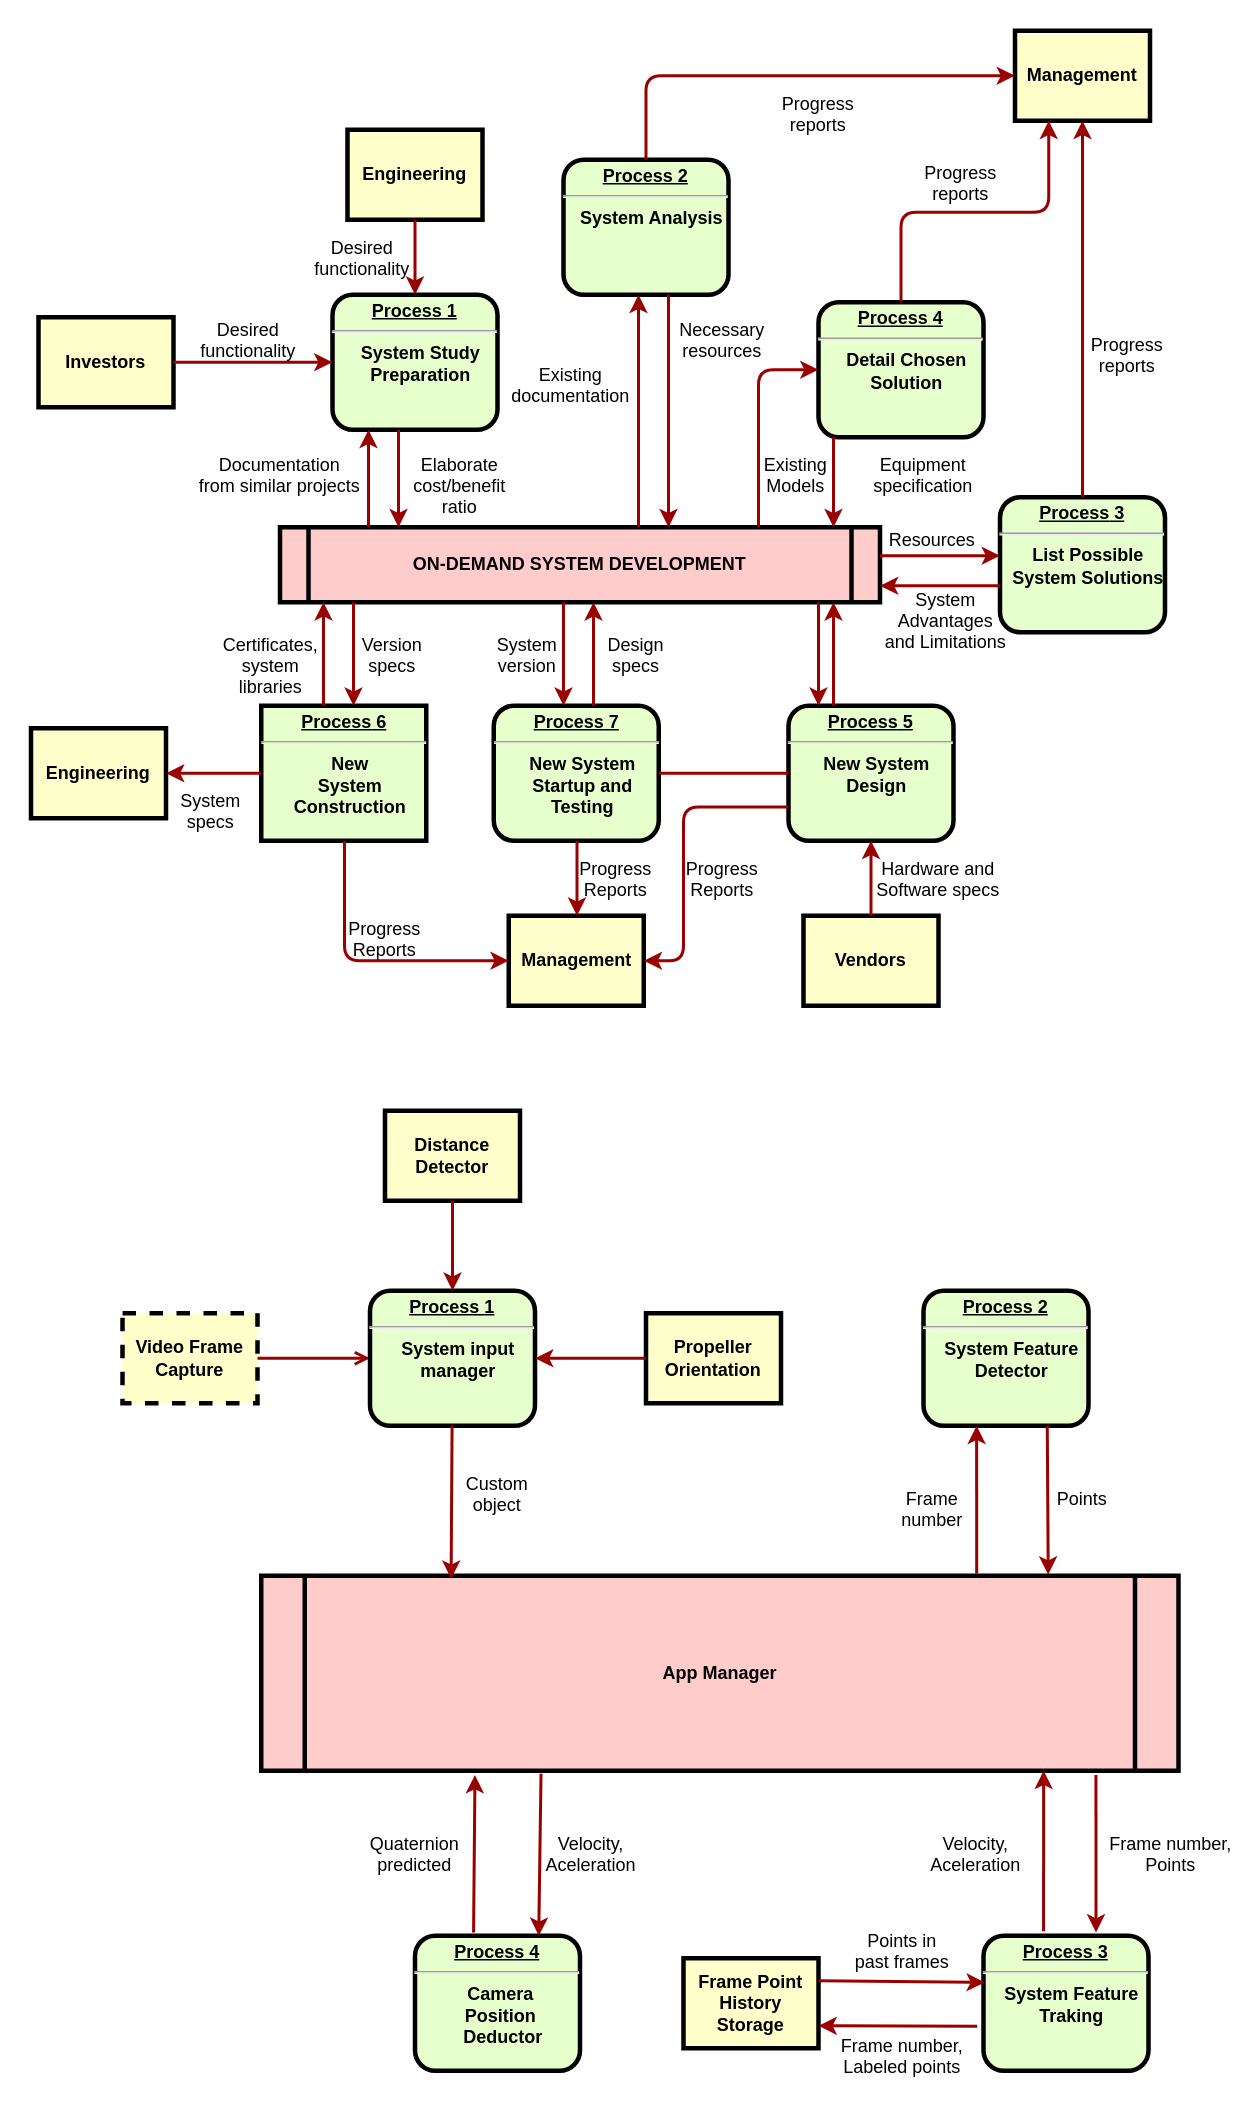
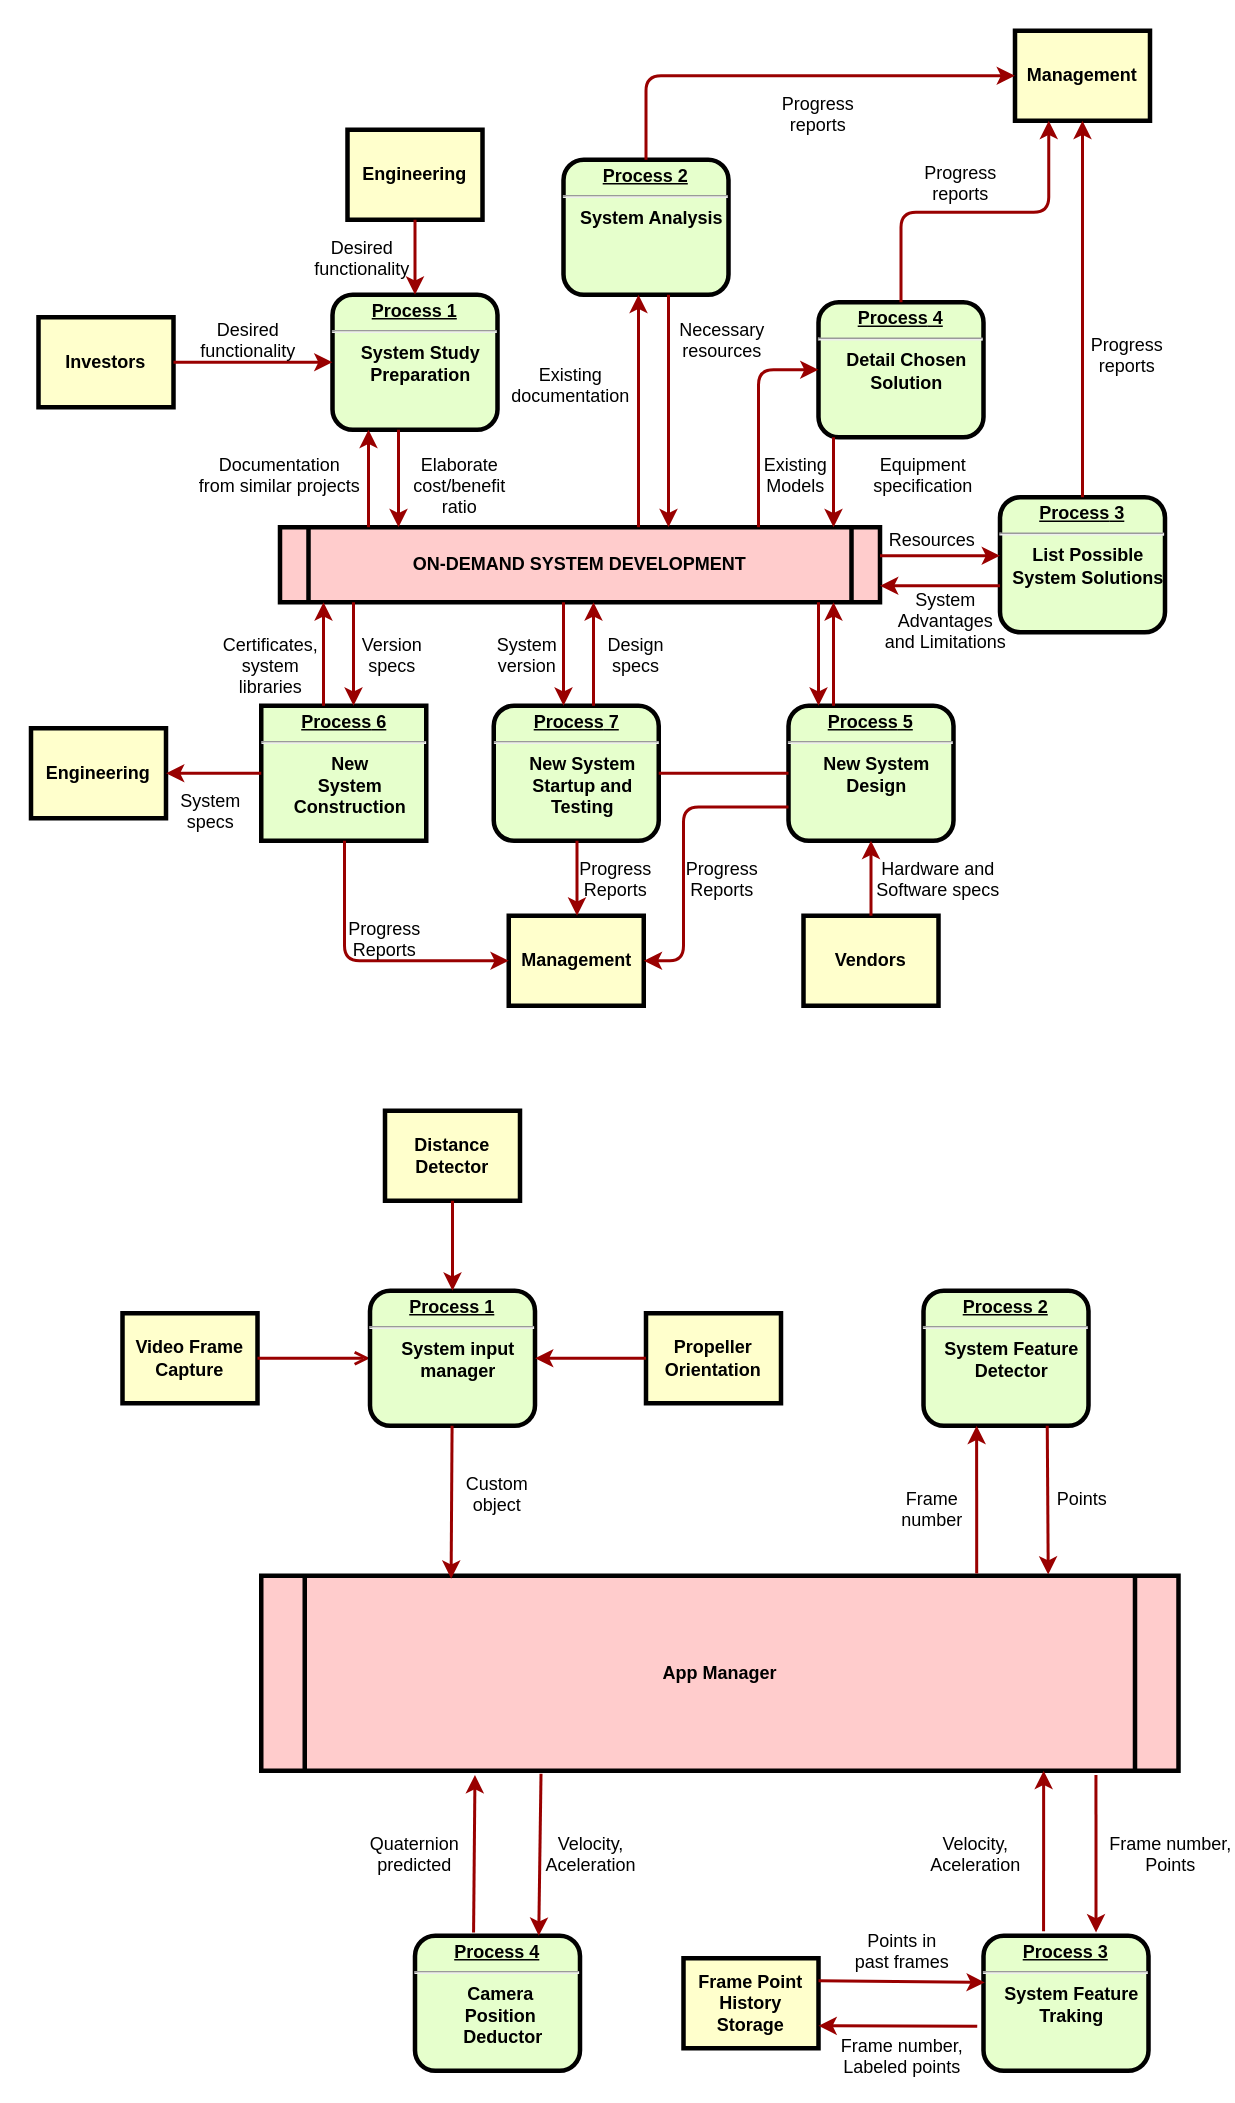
- <mxCell id="64" value="Video Frame&#10;Capture" style="whiteSpace=wrap;align=center;verticalAlign=middle;fontStyle=1;strokeWidth=3;fillColor=#FFFFCC;dashed=1;" vertex="1" parent="1"><mxGeometry x="81" y="875" width="90" height="60" as="geometry" /></mxCell>
+ <mxCell id="64" value="Video Frame&#10;Capture" style="whiteSpace=wrap;align=center;verticalAlign=middle;fontStyle=1;strokeWidth=3;fillColor=#FFFFCC" vertex="1" parent="1"><mxGeometry x="81" y="875" width="90" height="60" as="geometry" /></mxCell>
